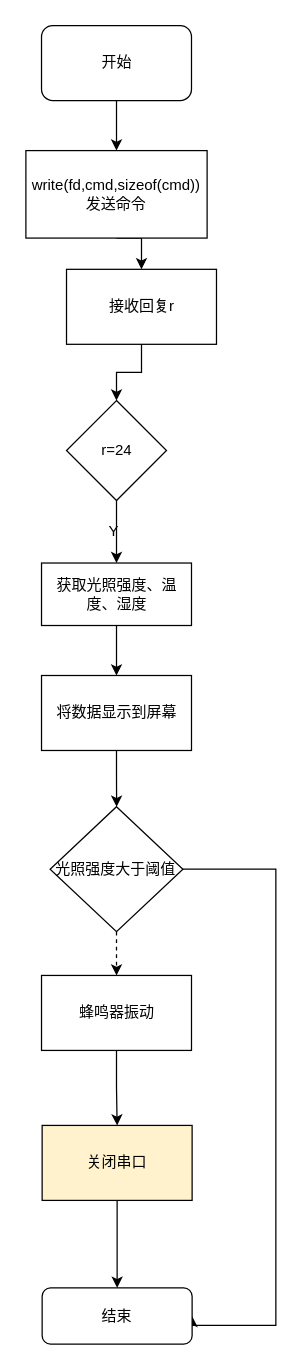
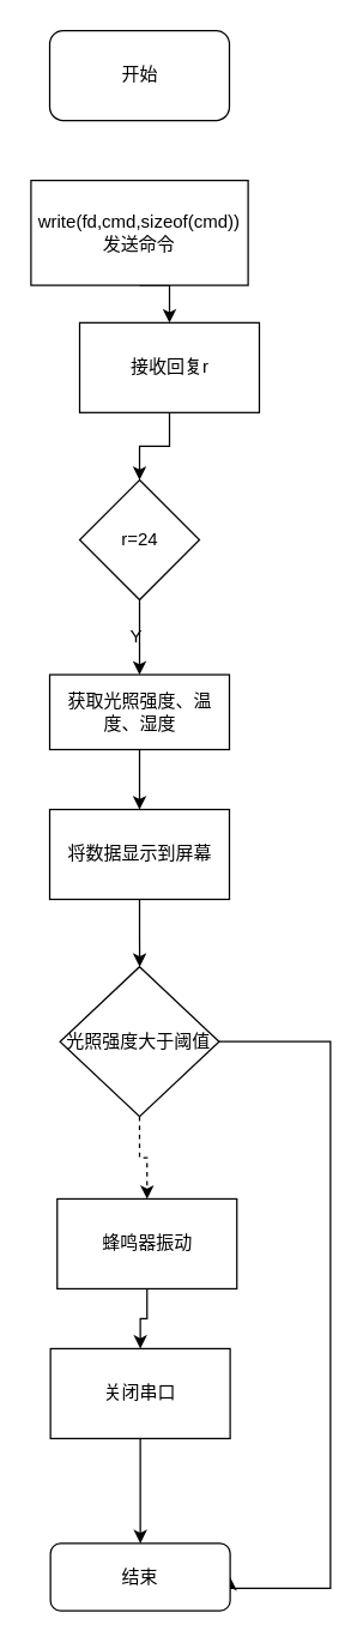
- <mxCell id="4" style="edgeStyle=orthogonalEdgeStyle;rounded=0;orthogonalLoop=1;jettySize=auto;html=1;exitX=0.5;exitY=1;exitDx=0;exitDy=0;" edge="1" parent="1" source="5" target="3"><mxGeometry relative="1" as="geometry" /></mxCell>
- <mxCell id="19" value="蜂鸣器振动" style="rounded=0;whiteSpace=wrap;html=1;" vertex="1" parent="1"><mxGeometry x="32.5" y="780" width="120" height="60" as="geometry" /></mxCell>
+ <mxCell id="19" value="蜂鸣器振动" style="rounded=0;whiteSpace=wrap;html=1;" vertex="1" parent="1"><mxGeometry x="37.5" y="800" width="120" height="60" as="geometry" /></mxCell>
- <mxCell id="21" value="关闭串口" style="rounded=0;whiteSpace=wrap;html=1;fillColor=#fff2cc;" vertex="1" parent="1"><mxGeometry x="33" y="900" width="120" height="60" as="geometry" /></mxCell>
+ <mxCell id="21" value="关闭串口" style="rounded=0;whiteSpace=wrap;html=1;" vertex="1" parent="1"><mxGeometry x="33" y="900" width="120" height="60" as="geometry" /></mxCell>
